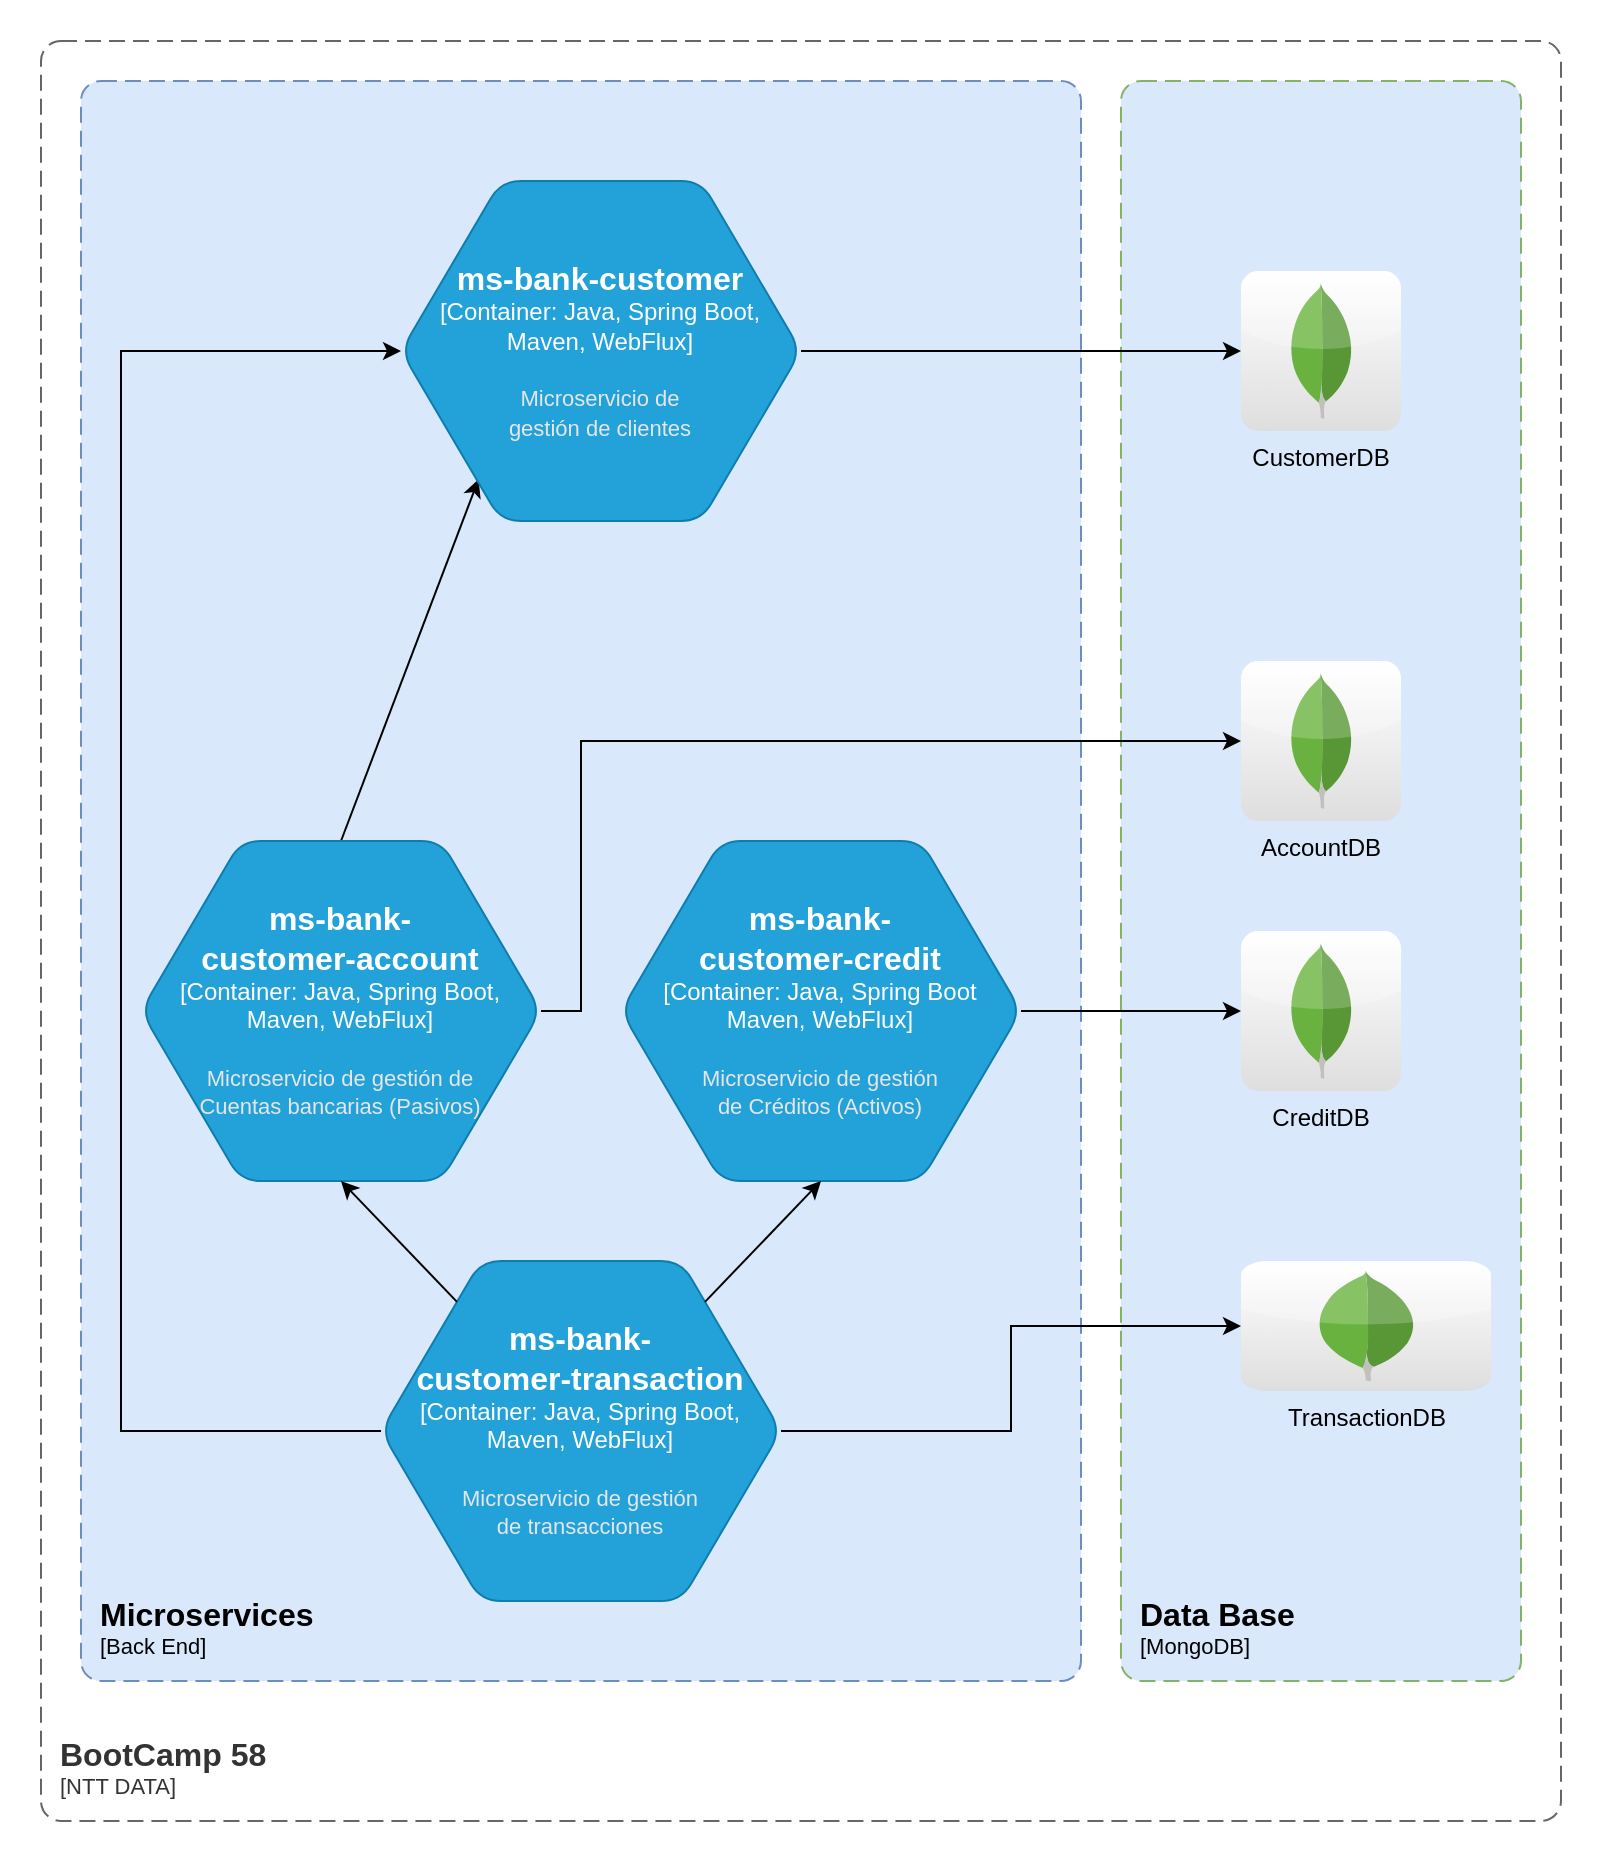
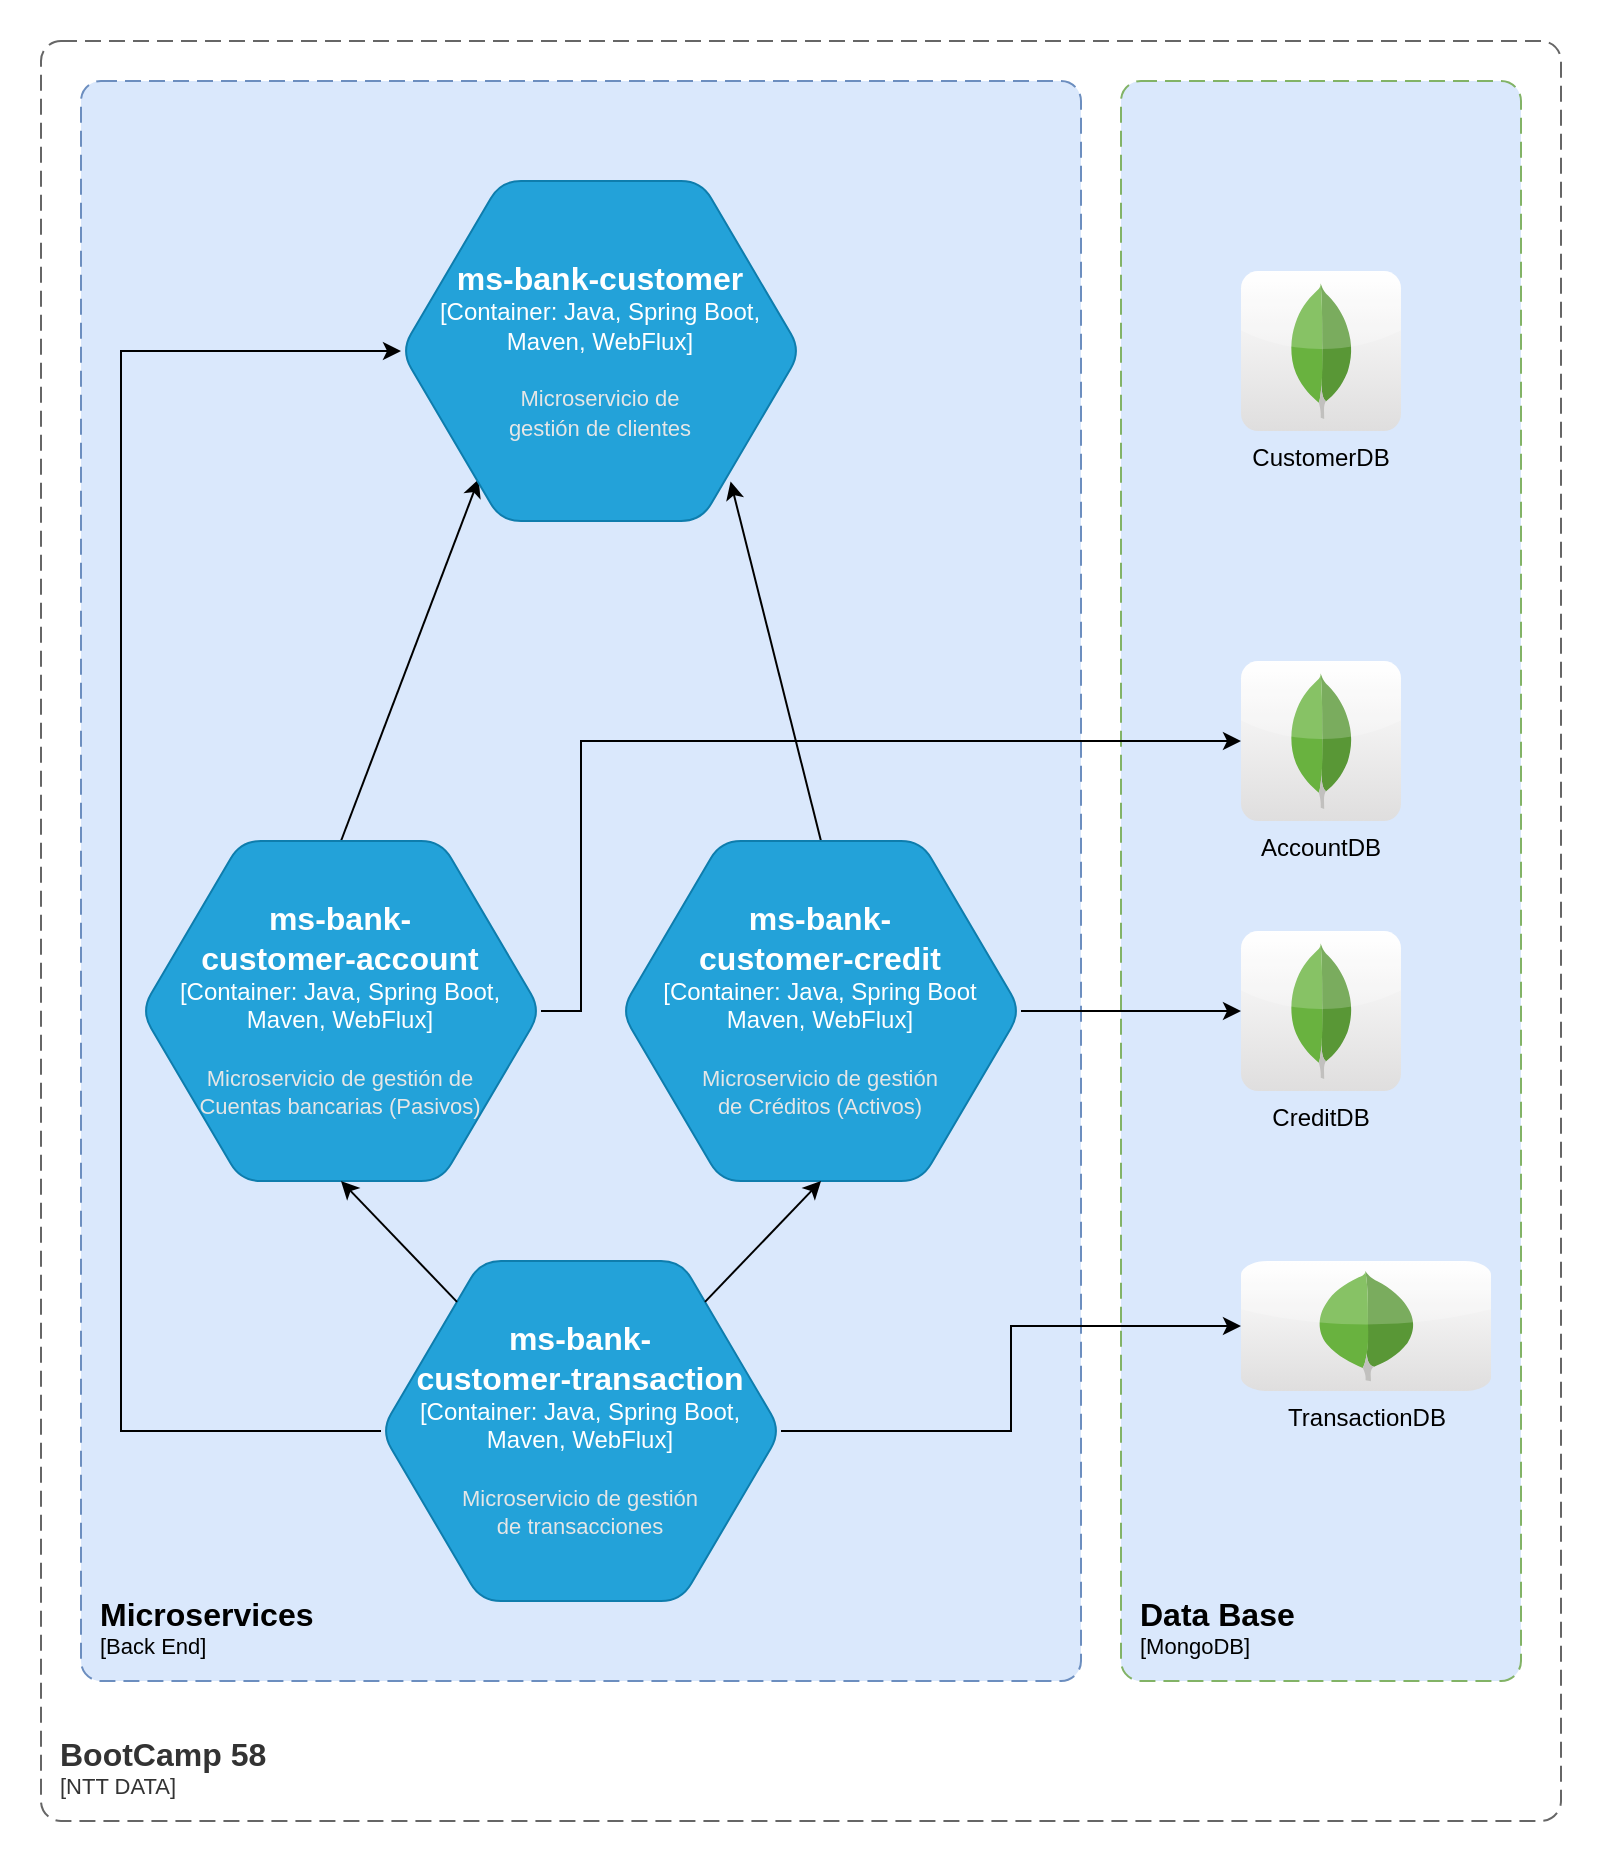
- <mxCell id="11" style="edgeStyle=orthogonalEdgeStyle;rounded=0;orthogonalLoop=1;jettySize=auto;html=1;" edge="1" parent="1" source="17" target="6"><mxGeometry relative="1" as="geometry" /></mxCell>
+ <mxCell id="3" style="rounded=0;orthogonalLoop=1;jettySize=auto;html=1;entryX=0.824;entryY=0.884;entryDx=0;entryDy=0;entryPerimeter=0;exitX=0.5;exitY=0;exitDx=0;exitDy=0;exitPerimeter=0;" edge="1" parent="1" source="16" target="17"><mxGeometry relative="1" as="geometry" /></mxCell>
